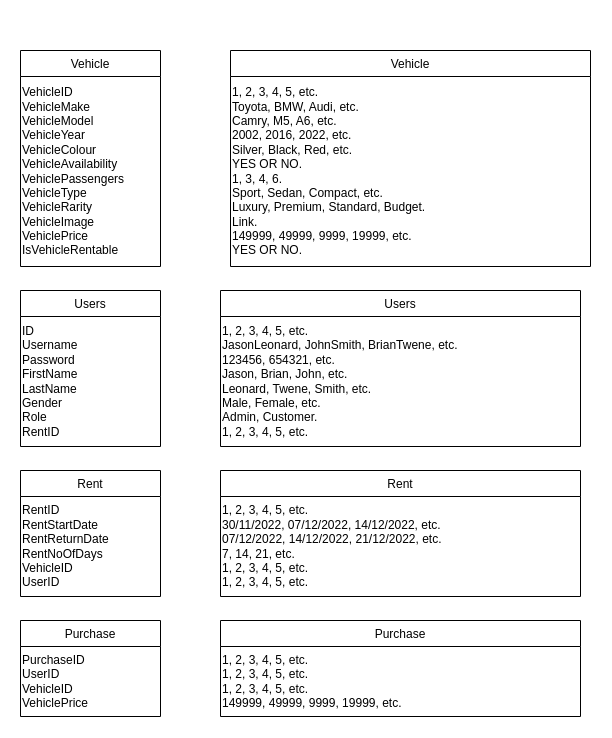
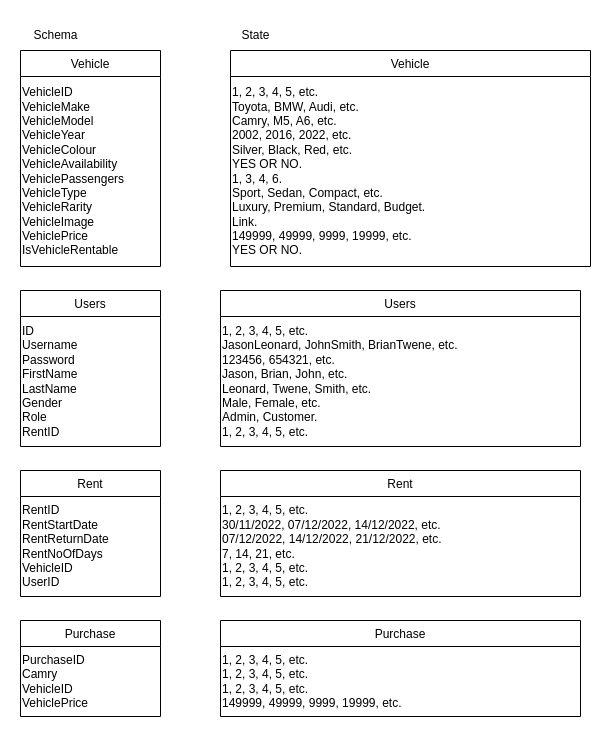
+ <mxCell id="10" value="Schema" style="text;html=1;align=center;verticalAlign=middle;resizable=0;points=[];autosize=1;strokeColor=none;fillColor=none;" parent="1" vertex="1"><mxGeometry x="20" y="20" width="70" height="30" as="geometry" /></mxCell>
+ <mxCell id="11" value="State" style="text;html=1;align=center;verticalAlign=middle;resizable=0;points=[];autosize=1;strokeColor=none;fillColor=none;" parent="1" vertex="1"><mxGeometry x="230" y="20" width="50" height="30" as="geometry" /></mxCell>
- <mxCell id="9" value="PurchaseID&lt;br&gt;UserID&lt;br&gt;VehicleID&lt;br&gt;VehiclePrice" style="text;html=1;align=left;verticalAlign=middle;resizable=0;points=[];autosize=1;strokeColor=none;fillColor=none;" parent="8" vertex="1"><mxGeometry y="26" width="140" height="70" as="geometry" /></mxCell>
+ <mxCell id="9" value="PurchaseID&lt;br&gt;Camry&lt;br&gt;VehicleID&lt;br&gt;VehiclePrice" style="text;html=1;align=left;verticalAlign=middle;resizable=0;points=[];autosize=1;strokeColor=none;fillColor=none;" parent="8" vertex="1"><mxGeometry y="26" width="140" height="70" as="geometry" /></mxCell>
